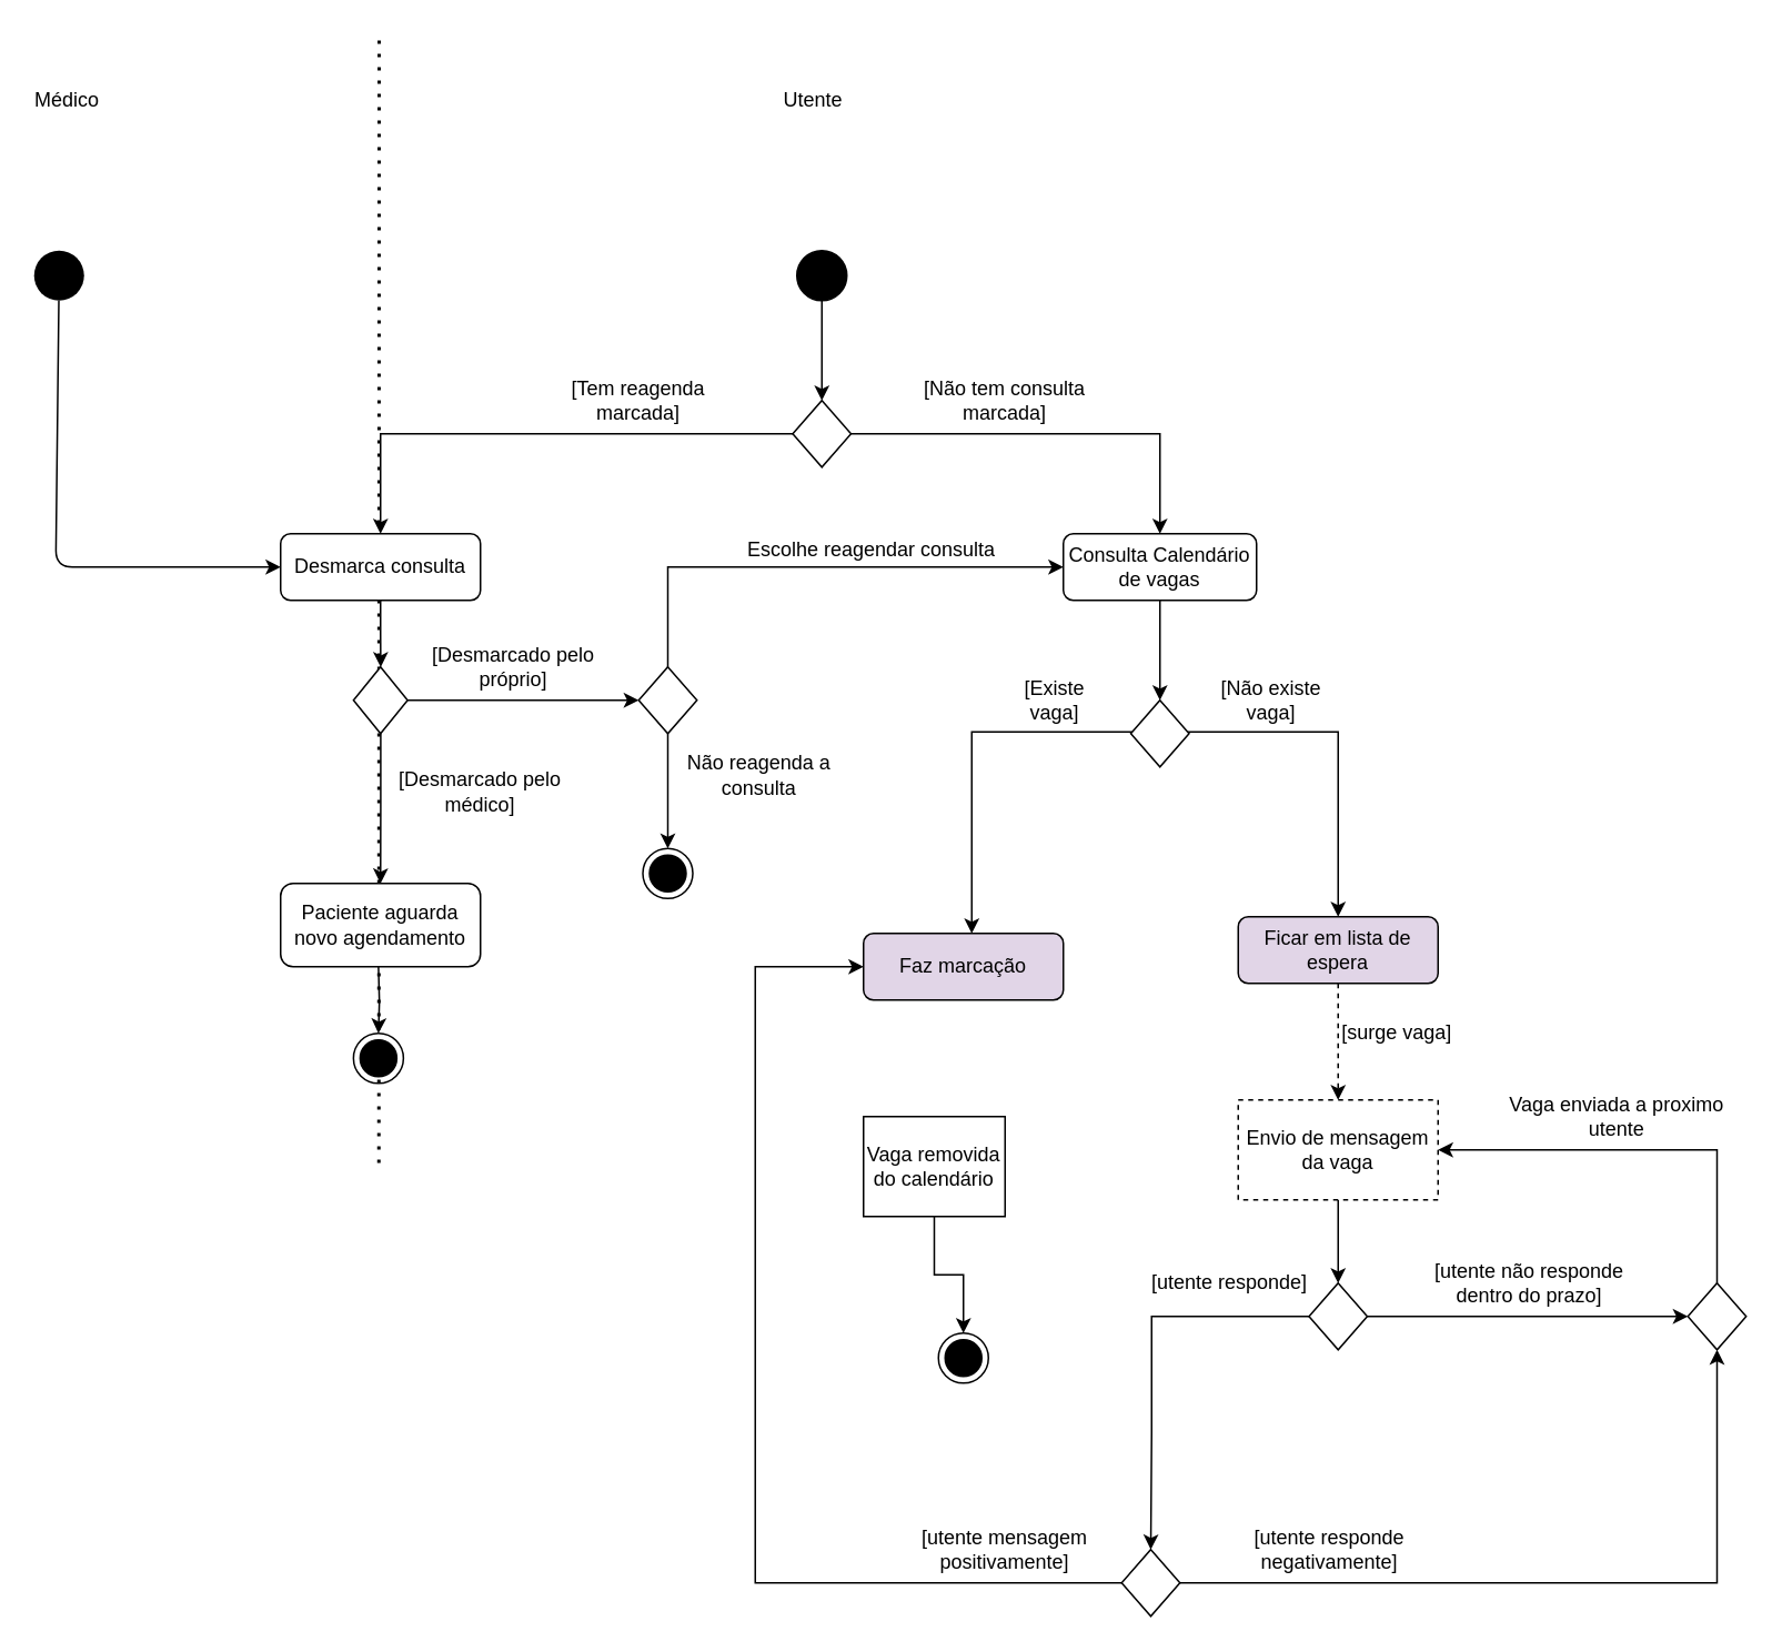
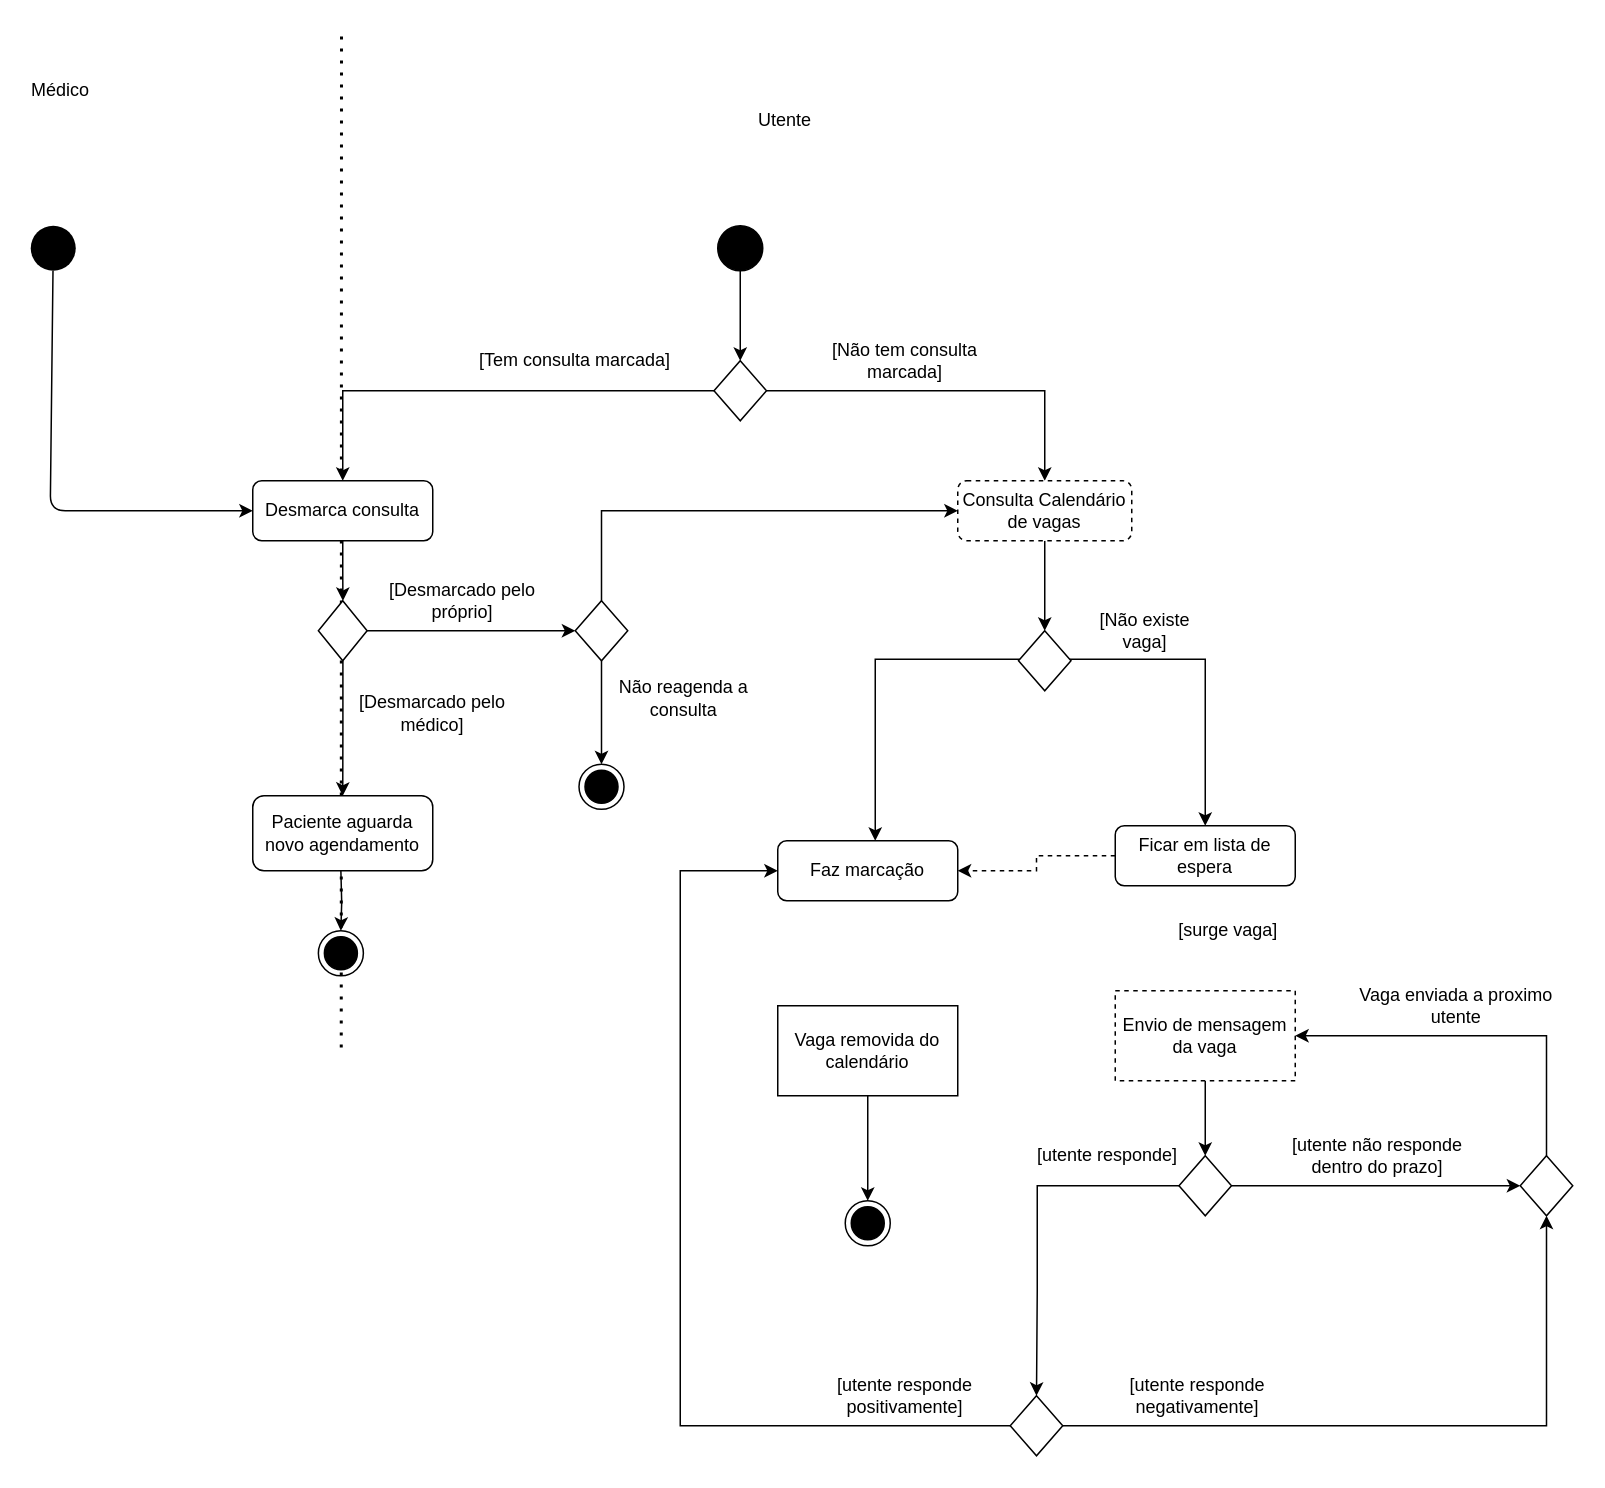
- <mxCell id="30" value="Utente" style="text;html=1;strokeColor=none;fillColor=none;align=center;verticalAlign=middle;whiteSpace=wrap;rounded=0;" parent="1" vertex="1"><mxGeometry x="468" y="50" width="40" height="20" as="geometry" /></mxCell>
+ <mxCell id="30" value="Utente" style="text;html=1;strokeColor=none;fillColor=none;align=center;verticalAlign=middle;whiteSpace=wrap;rounded=0;" parent="1" vertex="1"><mxGeometry x="503" y="70" width="40" height="20" as="geometry" /></mxCell>
- <mxCell id="12" value="[Tem reagenda marcada]" style="text;html=1;strokeColor=none;fillColor=none;align=center;verticalAlign=middle;whiteSpace=wrap;rounded=0;" parent="1" vertex="1"><mxGeometry x="318" y="230" width="130" height="20" as="geometry" /></mxCell>
+ <mxCell id="12" value="[Tem consulta marcada]" style="text;html=1;strokeColor=none;fillColor=none;align=center;verticalAlign=middle;whiteSpace=wrap;rounded=0;" parent="1" vertex="1"><mxGeometry x="318" y="230" width="130" height="20" as="geometry" /></mxCell>
- <mxCell id="18" value="Escolhe reagendar consulta" style="text;html=1;strokeColor=none;fillColor=none;align=center;verticalAlign=middle;whiteSpace=wrap;rounded=0;" parent="1" vertex="1"><mxGeometry x="433" y="320" width="180" height="20" as="geometry" /></mxCell>
- <mxCell id="15" value="Consulta Calendário de vagas" style="rounded=1;whiteSpace=wrap;html=1;" parent="1" vertex="1"><mxGeometry x="638" y="320" width="116" height="40" as="geometry" /></mxCell>
+ <mxCell id="15" value="Consulta Calendário de vagas" style="rounded=1;whiteSpace=wrap;html=1;dashed=1;" parent="1" vertex="1"><mxGeometry x="638" y="320" width="116" height="40" as="geometry" /></mxCell>
- <mxCell id="50" value="[Existe vaga]" style="text;html=1;strokeColor=none;fillColor=none;align=center;verticalAlign=middle;whiteSpace=wrap;rounded=0;" parent="1" vertex="1"><mxGeometry x="613" y="410" width="40" height="20" as="geometry" /></mxCell>
- <mxCell id="36" value="Ficar em lista de espera" style="rounded=1;whiteSpace=wrap;html=1;fillColor=#e1d5e7;" parent="1" vertex="1"><mxGeometry x="743" y="550" width="120" height="40" as="geometry" /></mxCell>
+ <mxCell id="36" value="Ficar em lista de espera" style="rounded=1;whiteSpace=wrap;html=1;" parent="1" vertex="1"><mxGeometry x="743" y="550" width="120" height="40" as="geometry" /></mxCell>
- <mxCell id="5" value="Faz marcação" style="rounded=1;whiteSpace=wrap;html=1;fillColor=#e1d5e7;" parent="1" vertex="1"><mxGeometry x="518" y="560" width="120" height="40" as="geometry" /></mxCell>
+ <mxCell id="5" value="Faz marcação" style="rounded=1;whiteSpace=wrap;html=1;" parent="1" vertex="1"><mxGeometry x="518" y="560" width="120" height="40" as="geometry" /></mxCell>
- <mxCell id="39" value="[surge vaga]" style="text;html=1;align=center;verticalAlign=middle;resizable=0;points=[];autosize=1;" parent="1" vertex="1"><mxGeometry x="798" y="610" width="80" height="20" as="geometry" /></mxCell>
+ <mxCell id="39" value="[surge vaga]" style="text;html=1;align=center;verticalAlign=middle;resizable=0;points=[];autosize=1;" parent="1" vertex="1"><mxGeometry x="778" y="610" width="80" height="20" as="geometry" /></mxCell>
- <mxCell id="35" value="" style="edgeStyle=orthogonalEdgeStyle;rounded=0;orthogonalLoop=1;jettySize=auto;html=1;dashed=1;" parent="1" source="36" target="38" edge="1"><mxGeometry relative="1" as="geometry" /></mxCell>
+ <mxCell id="35" value="" style="edgeStyle=orthogonalEdgeStyle;rounded=0;orthogonalLoop=1;jettySize=auto;html=1;dashed=1;" parent="1" source="36" target="5" edge="1"><mxGeometry relative="1" as="geometry" /></mxCell>
- <mxCell id="7" value="Vaga removida do calendário" style="whiteSpace=wrap;html=1;rounded=1;arcSize=0;" parent="1" vertex="1"><mxGeometry x="518" y="670" width="85" height="60" as="geometry" /></mxCell>
+ <mxCell id="7" value="Vaga removida do calendário" style="whiteSpace=wrap;html=1;rounded=1;arcSize=0;" parent="1" vertex="1"><mxGeometry x="518" y="670" width="120" height="60" as="geometry" /></mxCell>
- <mxCell id="47" value="[utente mensagem positivamente]" style="text;html=1;strokeColor=none;fillColor=none;align=center;verticalAlign=middle;whiteSpace=wrap;rounded=0;" parent="1" vertex="1"><mxGeometry x="538" y="920" width="130" height="20" as="geometry" /></mxCell>
+ <mxCell id="47" value="[utente responde positivamente]" style="text;html=1;strokeColor=none;fillColor=none;align=center;verticalAlign=middle;whiteSpace=wrap;rounded=0;" parent="1" vertex="1"><mxGeometry x="538" y="920" width="130" height="20" as="geometry" /></mxCell>
